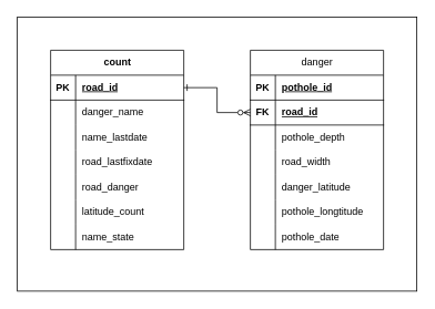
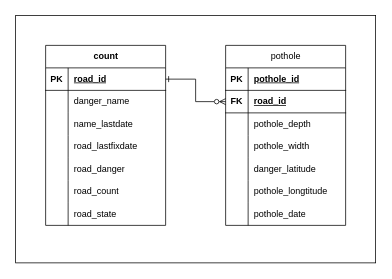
- <mxCell id="3" value="&lt;span style=&quot;font-weight: 400; text-align: left; text-wrap-mode: wrap;&quot;&gt;danger&lt;/span&gt;" style="shape=table;startSize=30;container=1;collapsible=1;childLayout=tableLayout;fixedRows=1;rowLines=0;fontStyle=1;align=center;resizeLast=1;html=1;" vertex="1" parent="1"><mxGeometry x="300" y="60" width="160" height="240" as="geometry" /></mxCell>
+ <mxCell id="3" value="&lt;span style=&quot;font-weight: 400; text-align: left; text-wrap-mode: wrap;&quot;&gt;pothole&lt;/span&gt;" style="shape=table;startSize=30;container=1;collapsible=1;childLayout=tableLayout;fixedRows=1;rowLines=0;fontStyle=1;align=center;resizeLast=1;html=1;" vertex="1" parent="1"><mxGeometry x="300" y="60" width="160" height="240" as="geometry" /></mxCell>
- <mxCell id="15" value="road_width" style="shape=partialRectangle;connectable=0;fillColor=none;top=0;left=0;bottom=0;right=0;align=left;spacingLeft=6;overflow=hidden;whiteSpace=wrap;html=1;" vertex="1" parent="13"><mxGeometry x="30" width="130" height="30" as="geometry"><mxRectangle width="130" height="30" as="alternateBounds" /></mxGeometry></mxCell>
+ <mxCell id="15" value="pothole_width" style="shape=partialRectangle;connectable=0;fillColor=none;top=0;left=0;bottom=0;right=0;align=left;spacingLeft=6;overflow=hidden;whiteSpace=wrap;html=1;" vertex="1" parent="13"><mxGeometry x="30" width="130" height="30" as="geometry"><mxRectangle width="130" height="30" as="alternateBounds" /></mxGeometry></mxCell>
- <mxCell id="43" value="latitude_count" style="shape=partialRectangle;connectable=0;fillColor=none;top=0;left=0;bottom=0;right=0;align=left;spacingLeft=6;overflow=hidden;whiteSpace=wrap;html=1;" vertex="1" parent="41"><mxGeometry x="30" width="130" height="30" as="geometry"><mxRectangle width="130" height="30" as="alternateBounds" /></mxGeometry></mxCell>
+ <mxCell id="43" value="road_count" style="shape=partialRectangle;connectable=0;fillColor=none;top=0;left=0;bottom=0;right=0;align=left;spacingLeft=6;overflow=hidden;whiteSpace=wrap;html=1;" vertex="1" parent="41"><mxGeometry x="30" width="130" height="30" as="geometry"><mxRectangle width="130" height="30" as="alternateBounds" /></mxGeometry></mxCell>
- <mxCell id="46" value="name_state" style="shape=partialRectangle;connectable=0;fillColor=none;top=0;left=0;bottom=0;right=0;align=left;spacingLeft=6;overflow=hidden;whiteSpace=wrap;html=1;" vertex="1" parent="44"><mxGeometry x="30" width="130" height="30" as="geometry"><mxRectangle width="130" height="30" as="alternateBounds" /></mxGeometry></mxCell>
+ <mxCell id="46" value="road_state" style="shape=partialRectangle;connectable=0;fillColor=none;top=0;left=0;bottom=0;right=0;align=left;spacingLeft=6;overflow=hidden;whiteSpace=wrap;html=1;" vertex="1" parent="44"><mxGeometry x="30" width="130" height="30" as="geometry"><mxRectangle width="130" height="30" as="alternateBounds" /></mxGeometry></mxCell>
